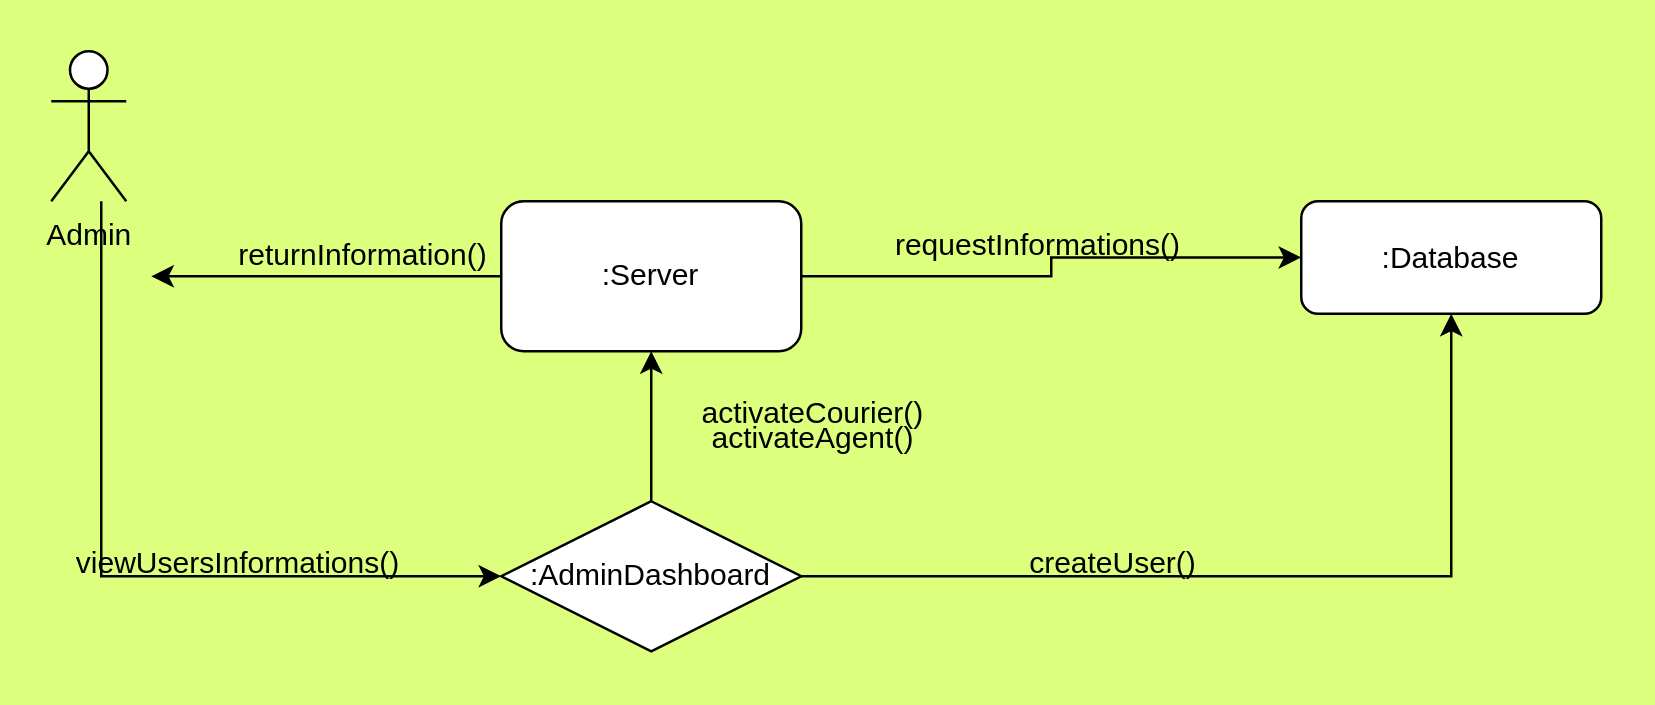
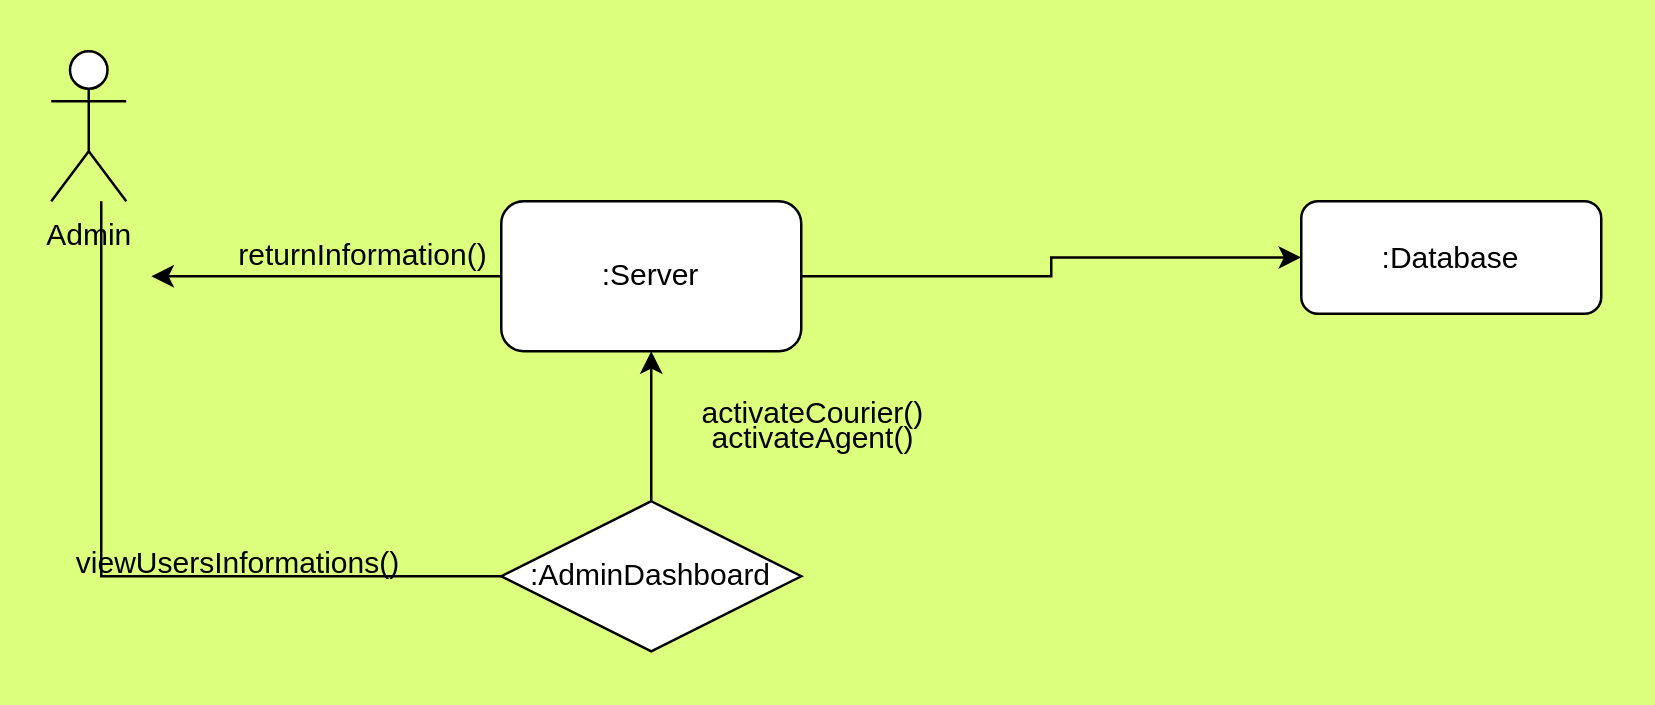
- <mxCell id="13" value="requestInformations()" style="text;html=1;strokeColor=none;fillColor=none;align=center;verticalAlign=middle;whiteSpace=wrap;rounded=0;" vertex="1" parent="1"><mxGeometry x="350" y="83" width="130" height="30" as="geometry" /></mxCell>
- <mxCell id="14" value="createUser()" style="text;html=1;strokeColor=none;fillColor=none;align=center;verticalAlign=middle;whiteSpace=wrap;rounded=0;" vertex="1" parent="1"><mxGeometry x="380" y="210" width="130" height="30" as="geometry" /></mxCell>
- <mxCell id="2" style="edgeStyle=orthogonalEdgeStyle;rounded=0;orthogonalLoop=1;jettySize=auto;html=1;entryX=0;entryY=0.5;entryDx=0;entryDy=0;" edge="1" parent="1" source="3" target="6"><mxGeometry relative="1" as="geometry"><Array as="points"><mxPoint x="40" y="230" /></Array></mxGeometry></mxCell>
+ <mxCell id="2" style="edgeStyle=orthogonalEdgeStyle;rounded=0;orthogonalLoop=1;jettySize=auto;html=1;entryX=0;entryY=0.5;entryDx=0;entryDy=0;endArrow=none;" edge="1" parent="1" source="3" target="6"><mxGeometry relative="1" as="geometry"><Array as="points"><mxPoint x="40" y="230" /></Array></mxGeometry></mxCell>
- <mxCell id="4" style="edgeStyle=orthogonalEdgeStyle;rounded=0;orthogonalLoop=1;jettySize=auto;html=1;entryX=0.5;entryY=1;entryDx=0;entryDy=0;" edge="1" parent="1" source="6" target="10"><mxGeometry relative="1" as="geometry" /></mxCell>
